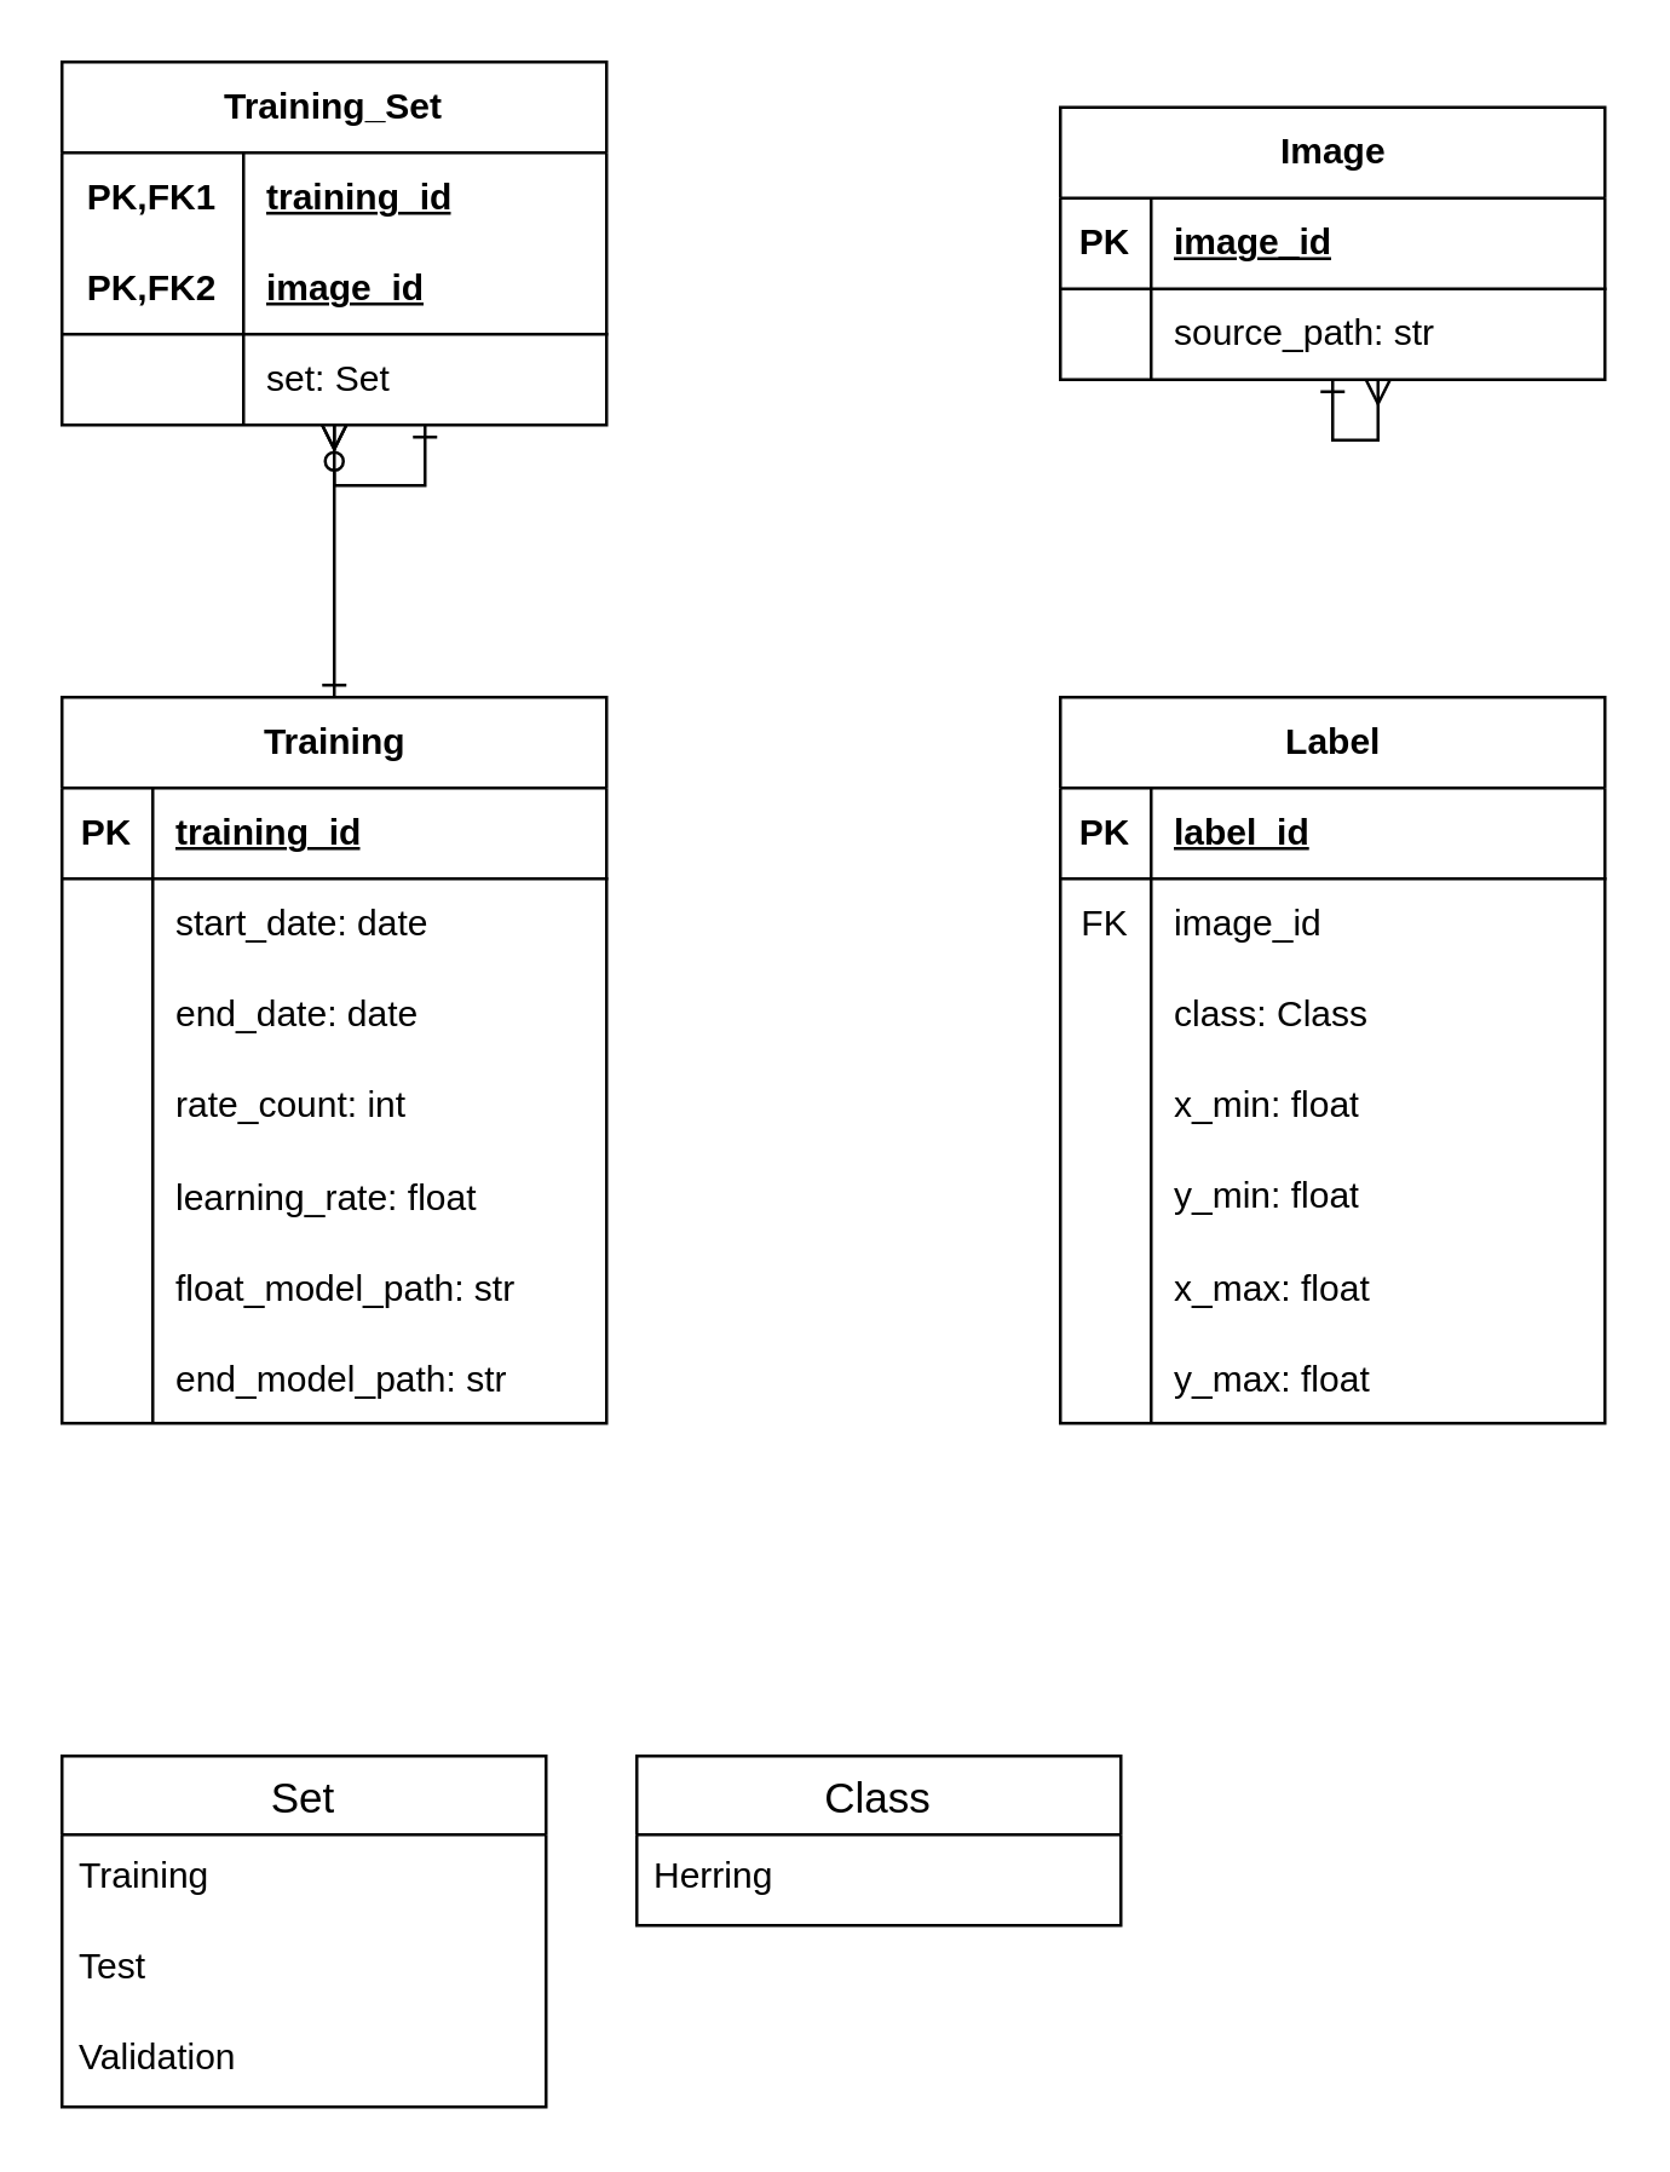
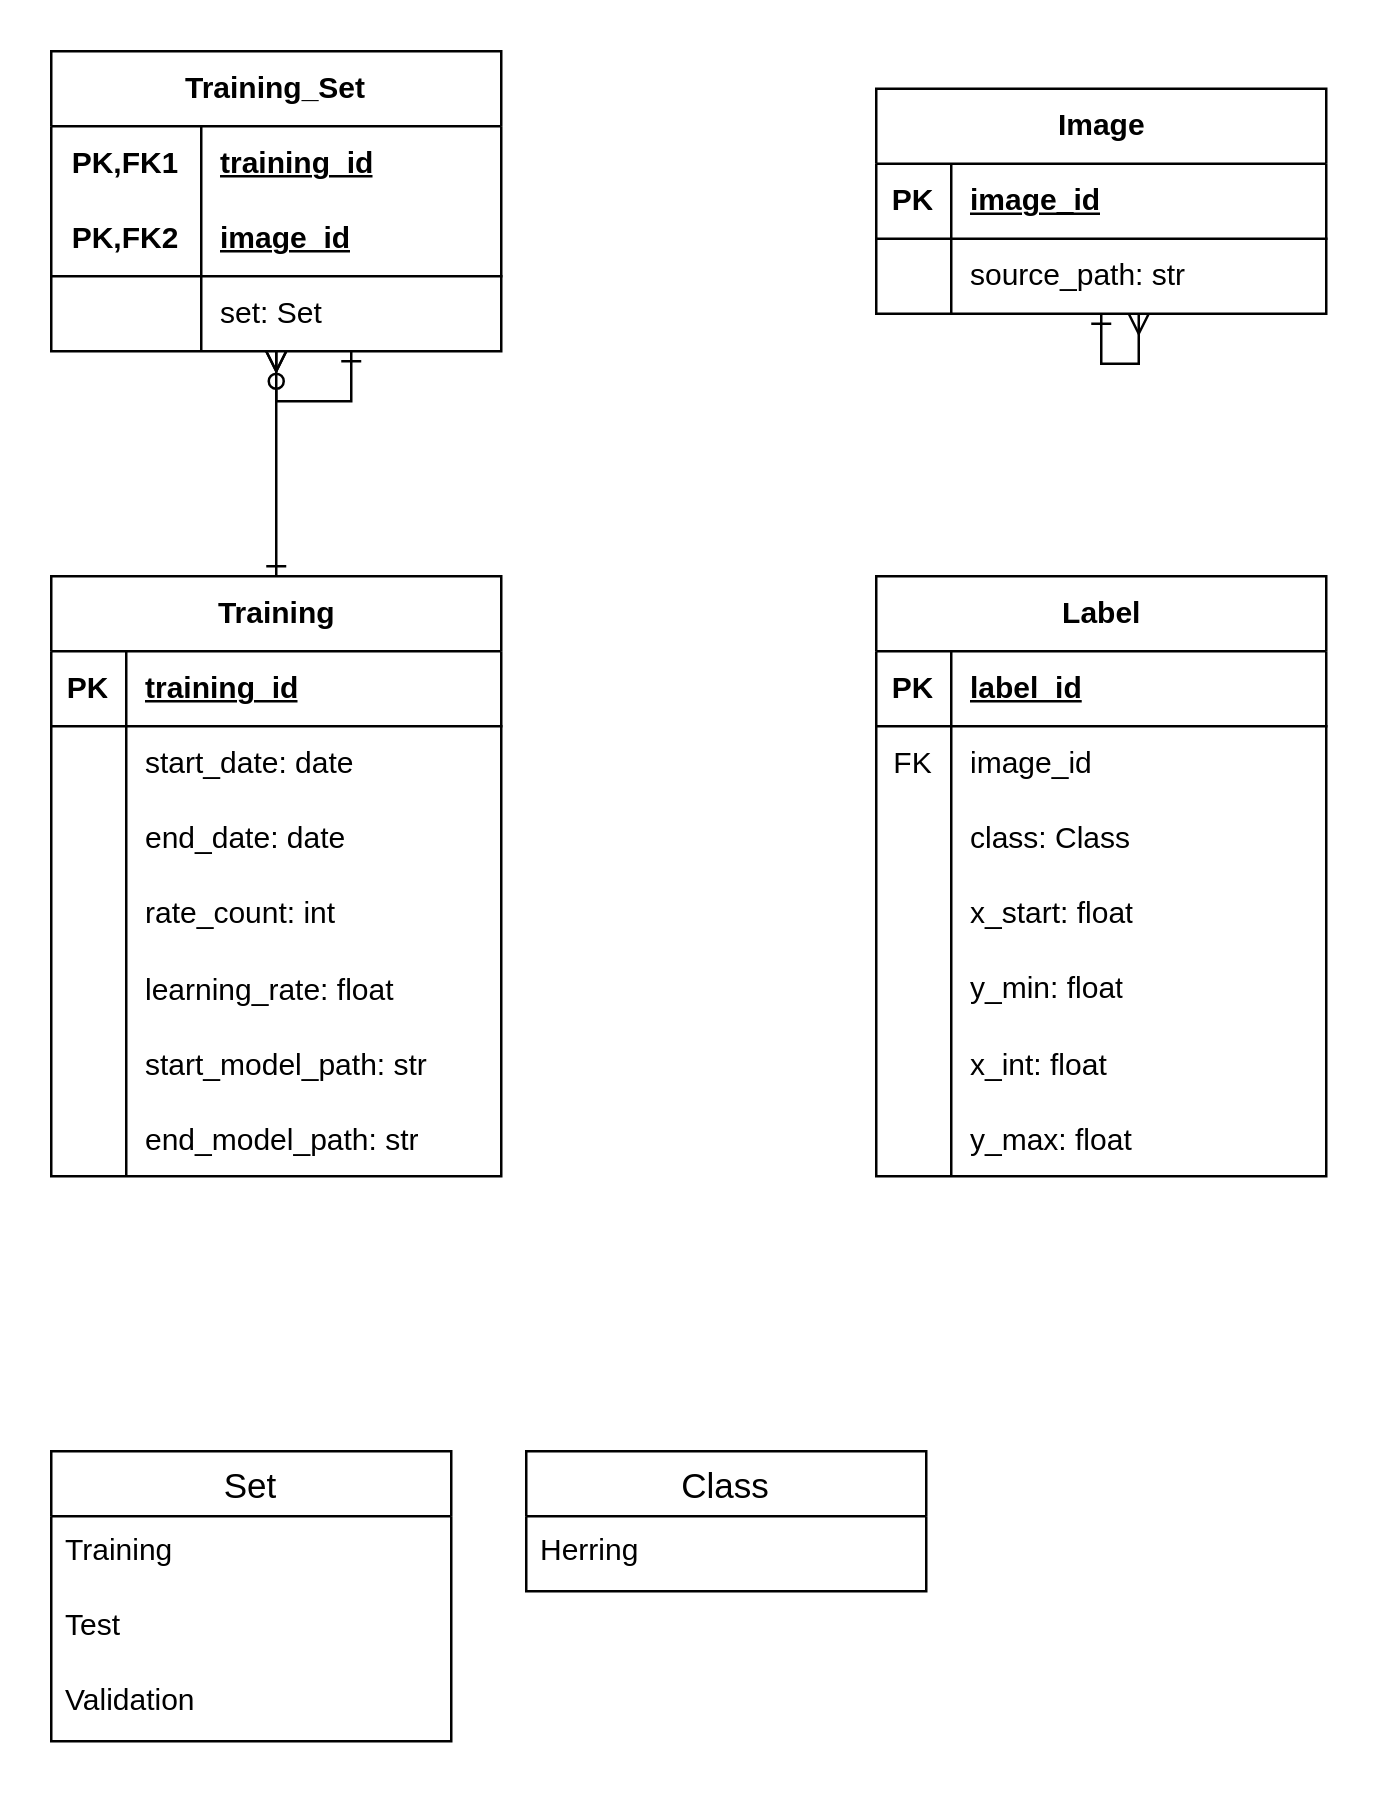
- <mxCell id="26" value="x_min: float" style="shape=partialRectangle;connectable=0;fillColor=none;top=0;left=0;bottom=0;right=0;align=left;spacingLeft=6;overflow=hidden;whiteSpace=wrap;html=1;" vertex="1" parent="24"><mxGeometry x="30" width="150" height="30" as="geometry"><mxRectangle width="150" height="30" as="alternateBounds" /></mxGeometry></mxCell>
+ <mxCell id="26" value="x_start: float" style="shape=partialRectangle;connectable=0;fillColor=none;top=0;left=0;bottom=0;right=0;align=left;spacingLeft=6;overflow=hidden;whiteSpace=wrap;html=1;" vertex="1" parent="24"><mxGeometry x="30" width="150" height="30" as="geometry"><mxRectangle width="150" height="30" as="alternateBounds" /></mxGeometry></mxCell>
- <mxCell id="57" value="float_model_path: str" style="shape=partialRectangle;connectable=0;fillColor=none;top=0;left=0;bottom=0;right=0;align=left;spacingLeft=6;overflow=hidden;" vertex="1" parent="55"><mxGeometry x="30" width="150" height="30" as="geometry"><mxRectangle width="150" height="30" as="alternateBounds" /></mxGeometry></mxCell>
+ <mxCell id="57" value="start_model_path: str" style="shape=partialRectangle;connectable=0;fillColor=none;top=0;left=0;bottom=0;right=0;align=left;spacingLeft=6;overflow=hidden;" vertex="1" parent="55"><mxGeometry x="30" width="150" height="30" as="geometry"><mxRectangle width="150" height="30" as="alternateBounds" /></mxGeometry></mxCell>
- <mxCell id="32" value="x_max: float" style="shape=partialRectangle;connectable=0;fillColor=none;top=0;left=0;bottom=0;right=0;align=left;spacingLeft=6;overflow=hidden;" vertex="1" parent="30"><mxGeometry x="30" width="150" height="30" as="geometry"><mxRectangle width="150" height="30" as="alternateBounds" /></mxGeometry></mxCell>
+ <mxCell id="32" value="x_int: float" style="shape=partialRectangle;connectable=0;fillColor=none;top=0;left=0;bottom=0;right=0;align=left;spacingLeft=6;overflow=hidden;" vertex="1" parent="30"><mxGeometry x="30" width="150" height="30" as="geometry"><mxRectangle width="150" height="30" as="alternateBounds" /></mxGeometry></mxCell>
